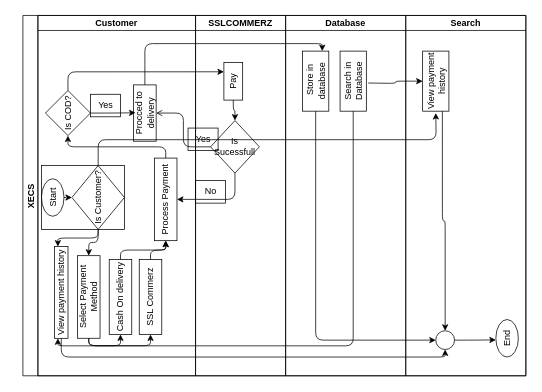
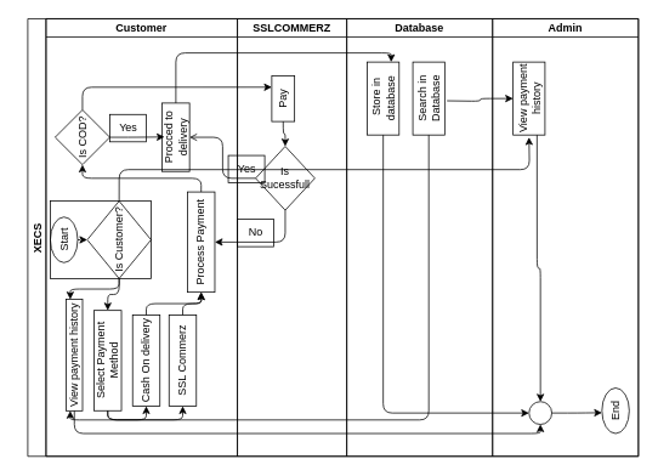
- <mxCell id="34" value="Search" style="swimlane;startSize=20;fillColor=none;strokeColor=#000000;fontColor=#000000;" parent="2" vertex="1"><mxGeometry x="510" width="160" height="480" as="geometry" /></mxCell>
+ <mxCell id="34" value="Admin" style="swimlane;startSize=20;fillColor=none;strokeColor=#000000;fontColor=#000000;" parent="2" vertex="1"><mxGeometry x="510" width="160" height="480" as="geometry" /></mxCell>
